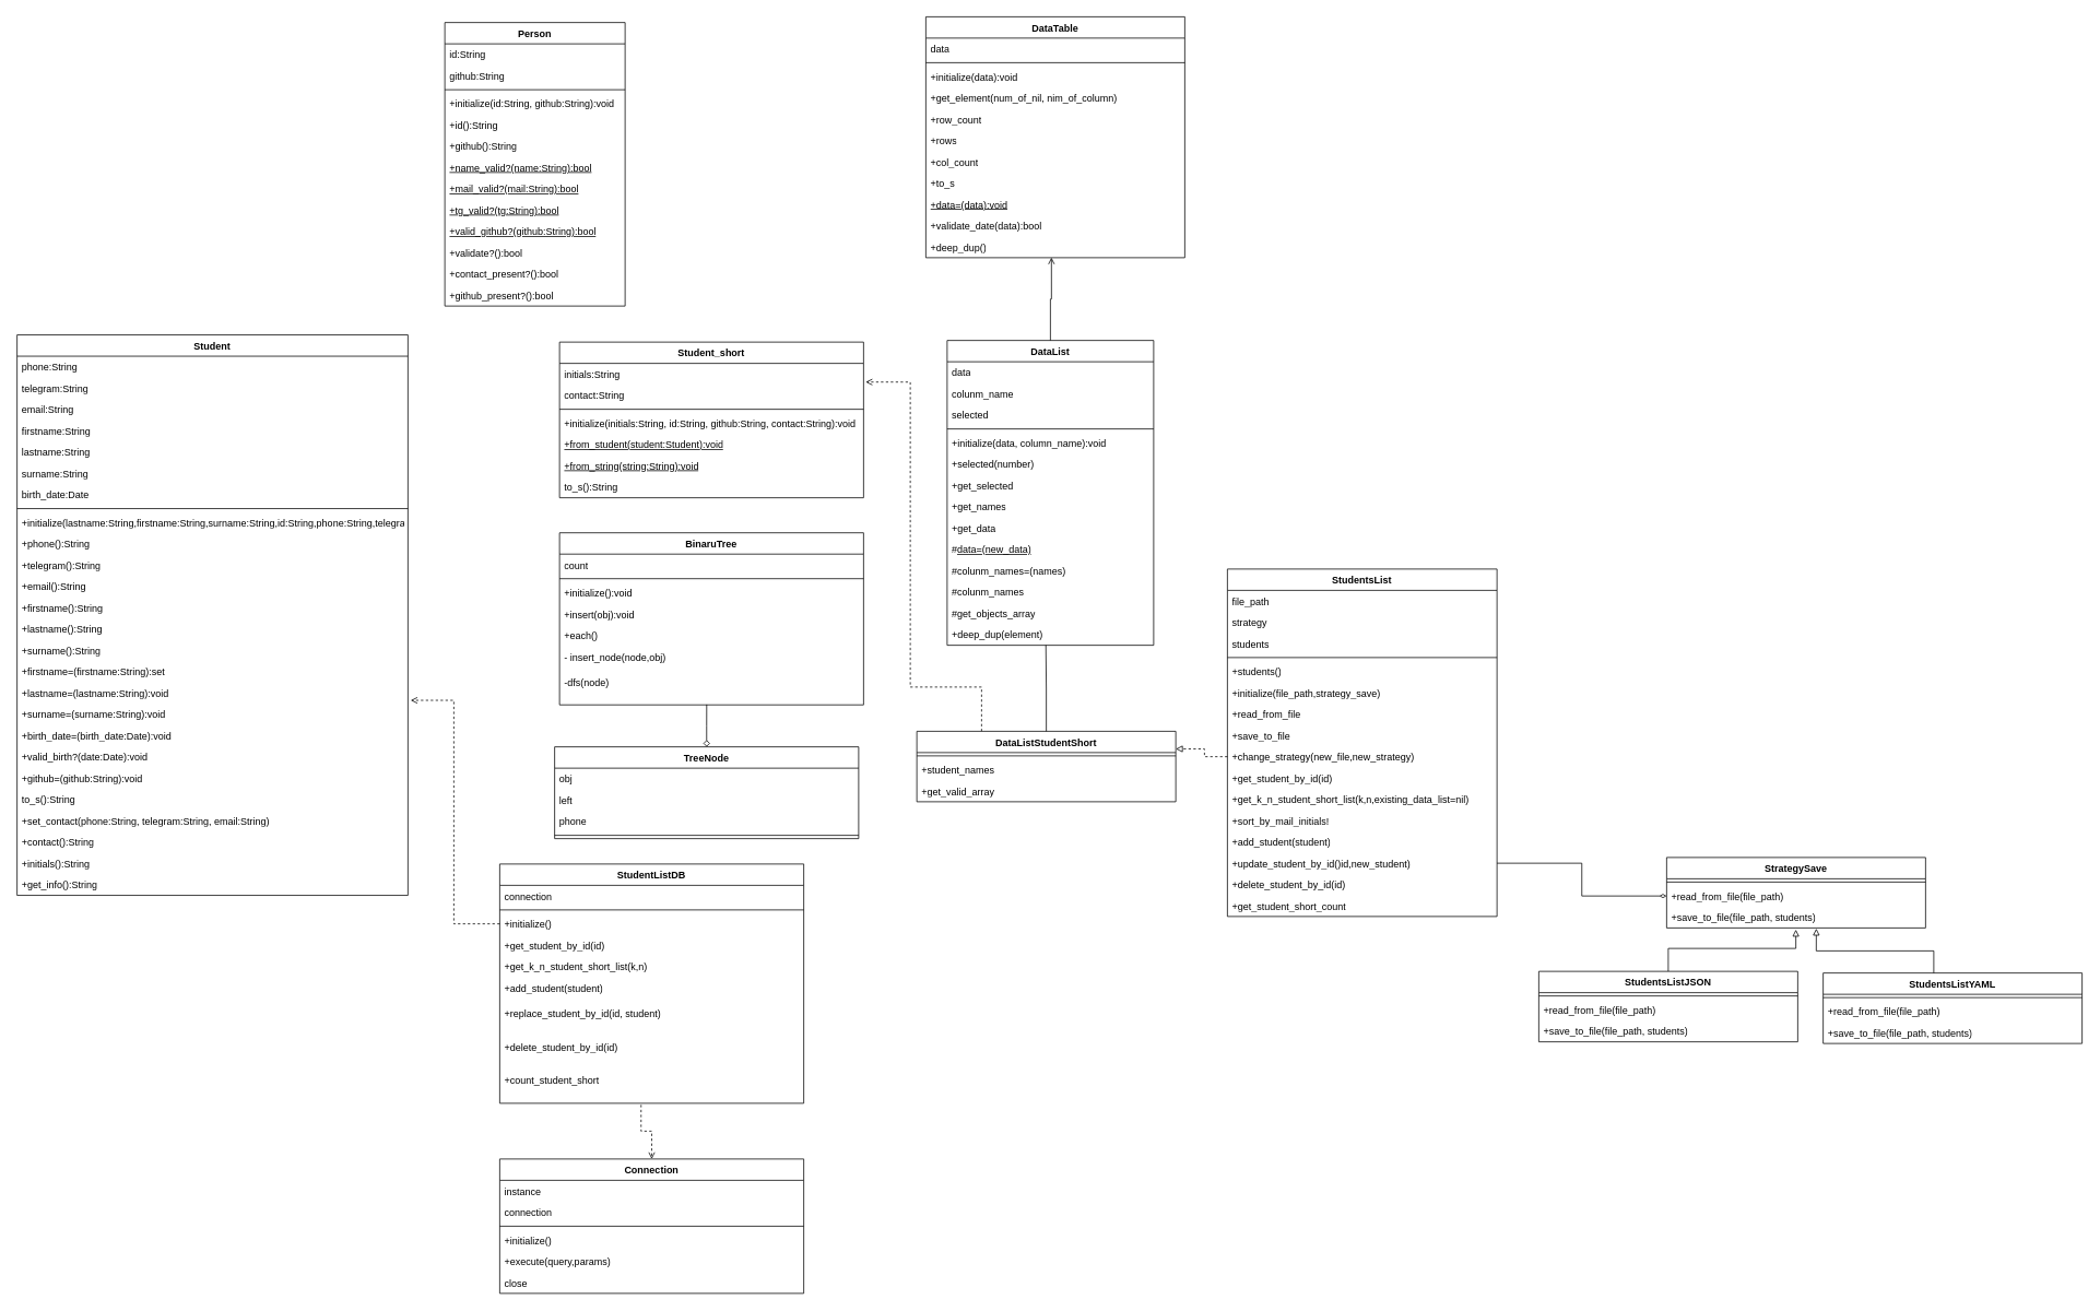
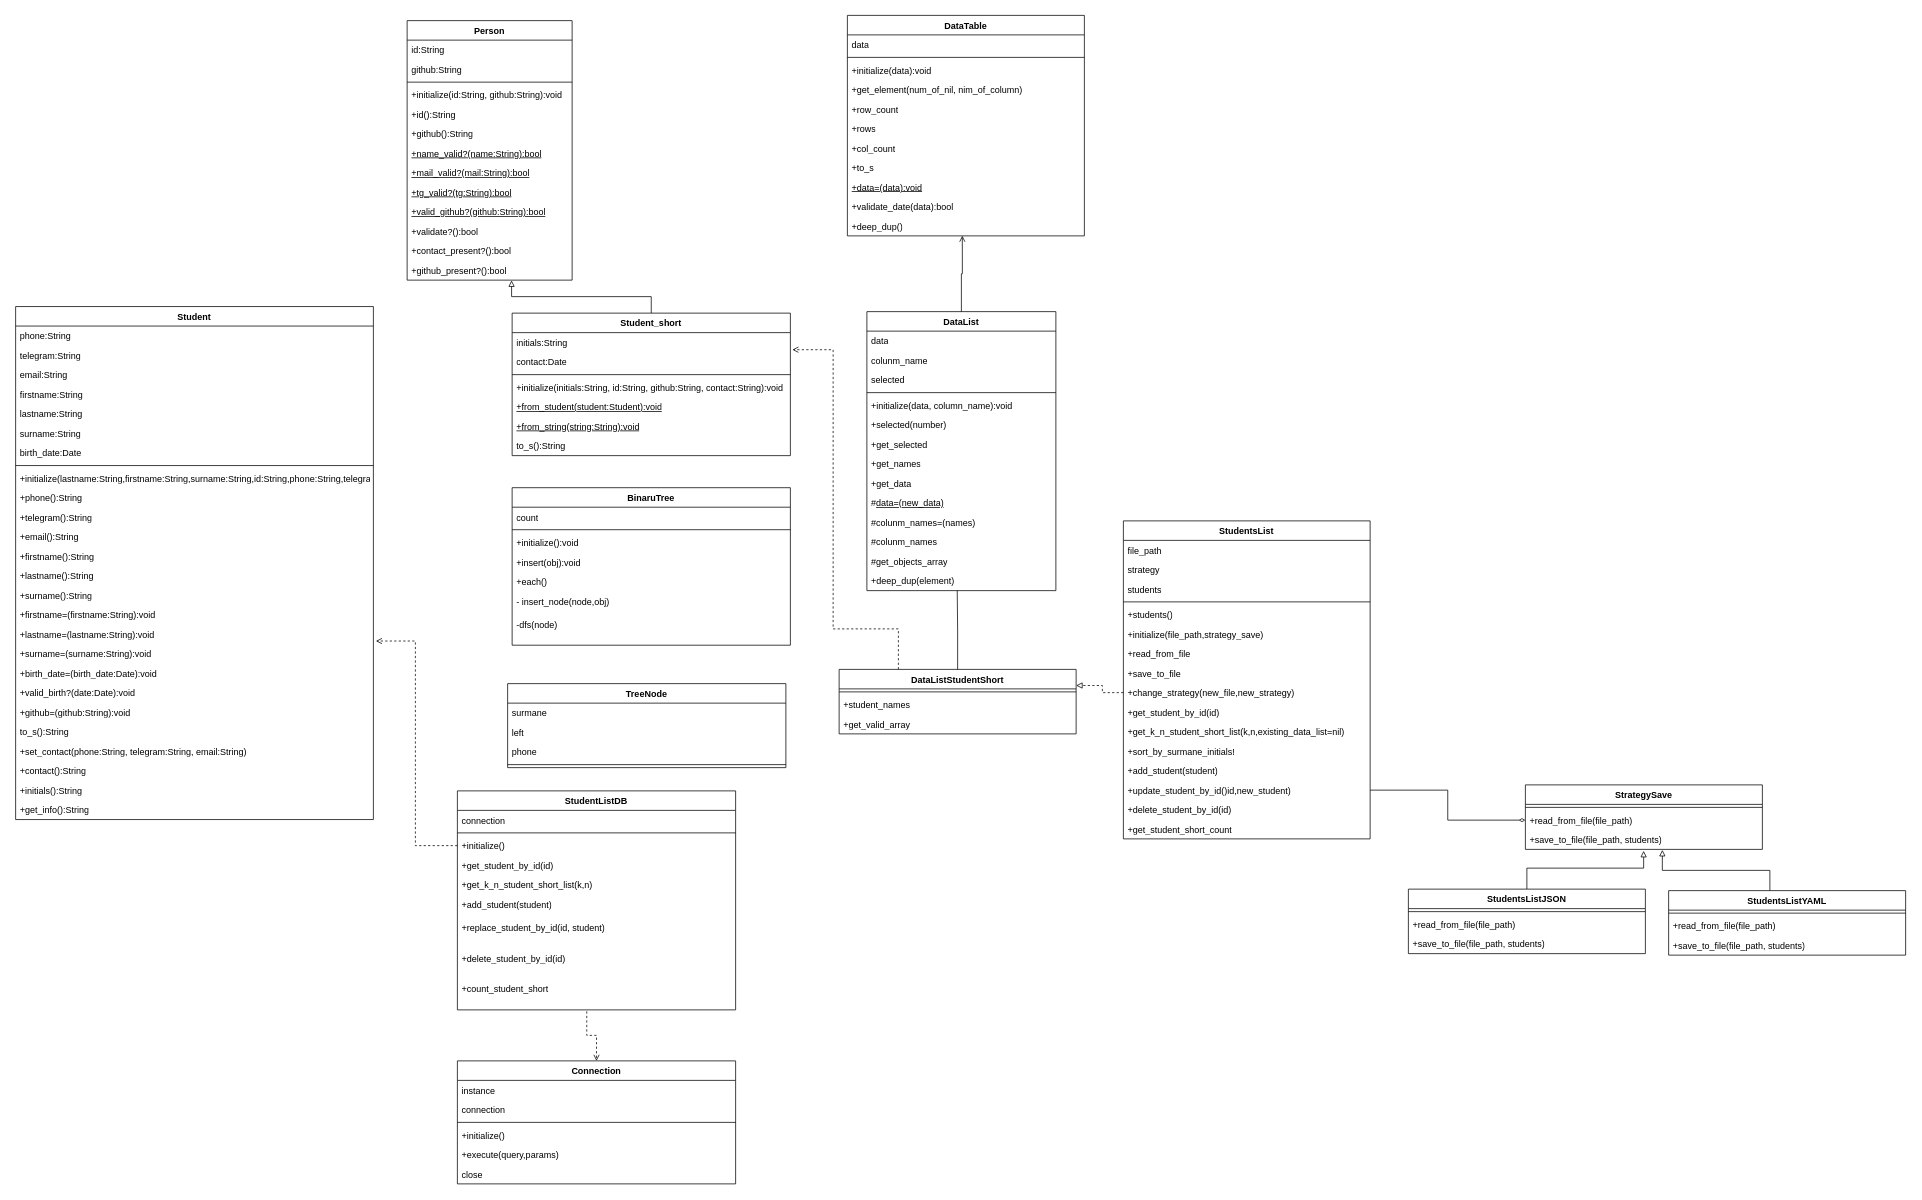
+ <mxCell id="43" style="edgeStyle=orthogonalEdgeStyle;rounded=0;orthogonalLoop=1;jettySize=auto;html=1;exitX=0.5;exitY=0;exitDx=0;exitDy=0;entryX=0.633;entryY=1.013;entryDx=0;entryDy=0;entryPerimeter=0;endArrow=block;endFill=0;" edge="1" parent="1" source="44" target="15"><mxGeometry relative="1" as="geometry"><mxPoint x="682.003" y="376.996" as="targetPoint" /></mxGeometry></mxCell>
- <mxCell id="46" value="contact:String" style="text;strokeColor=none;fillColor=none;align=left;verticalAlign=top;spacingLeft=4;spacingRight=4;overflow=hidden;rotatable=0;points=[[0,0.5],[1,0.5]];portConstraint=eastwest;whiteSpace=wrap;html=1;" vertex="1" parent="44"><mxGeometry y="52" width="371" height="26" as="geometry" /></mxCell>
+ <mxCell id="46" value="contact:Date" style="text;strokeColor=none;fillColor=none;align=left;verticalAlign=top;spacingLeft=4;spacingRight=4;overflow=hidden;rotatable=0;points=[[0,0.5],[1,0.5]];portConstraint=eastwest;whiteSpace=wrap;html=1;" vertex="1" parent="44"><mxGeometry y="52" width="371" height="26" as="geometry" /></mxCell>
- <mxCell id="32" value="+firstname=(firstname:String):set" style="text;strokeColor=none;fillColor=none;align=left;verticalAlign=top;spacingLeft=4;spacingRight=4;overflow=hidden;rotatable=0;points=[[0,0.5],[1,0.5]];portConstraint=eastwest;whiteSpace=wrap;html=1;" vertex="1" parent="16"><mxGeometry y="398" width="477" height="26" as="geometry" /></mxCell>
+ <mxCell id="32" value="+firstname=(firstname:String):void" style="text;strokeColor=none;fillColor=none;align=left;verticalAlign=top;spacingLeft=4;spacingRight=4;overflow=hidden;rotatable=0;points=[[0,0.5],[1,0.5]];portConstraint=eastwest;whiteSpace=wrap;html=1;" vertex="1" parent="16"><mxGeometry y="398" width="477" height="26" as="geometry" /></mxCell>
- <mxCell id="65" style="edgeStyle=orthogonalEdgeStyle;rounded=0;orthogonalLoop=1;jettySize=auto;html=1;entryX=0.484;entryY=0.991;entryDx=0;entryDy=0;entryPerimeter=0;startArrow=diamond;startFill=0;endArrow=none;endFill=0;" edge="1" parent="1" source="60" target="59"><mxGeometry relative="1" as="geometry" /></mxCell>
- <mxCell id="61" value="obj" style="text;strokeColor=none;fillColor=none;align=left;verticalAlign=top;spacingLeft=4;spacingRight=4;overflow=hidden;rotatable=0;points=[[0,0.5],[1,0.5]];portConstraint=eastwest;whiteSpace=wrap;html=1;" vertex="1" parent="60"><mxGeometry y="26" width="371" height="26" as="geometry" /></mxCell>
+ <mxCell id="61" value="surmane" style="text;strokeColor=none;fillColor=none;align=left;verticalAlign=top;spacingLeft=4;spacingRight=4;overflow=hidden;rotatable=0;points=[[0,0.5],[1,0.5]];portConstraint=eastwest;whiteSpace=wrap;html=1;" vertex="1" parent="60"><mxGeometry y="26" width="371" height="26" as="geometry" /></mxCell>
- <mxCell id="112" value="+sort_by_mail_initials!" style="text;strokeColor=none;fillColor=none;align=left;verticalAlign=top;spacingLeft=4;spacingRight=4;overflow=hidden;rotatable=0;points=[[0,0.5],[1,0.5]];portConstraint=eastwest;whiteSpace=wrap;html=1;" vertex="1" parent="100"><mxGeometry y="294" width="329" height="26" as="geometry" /></mxCell>
+ <mxCell id="112" value="+sort_by_surmane_initials!" style="text;strokeColor=none;fillColor=none;align=left;verticalAlign=top;spacingLeft=4;spacingRight=4;overflow=hidden;rotatable=0;points=[[0,0.5],[1,0.5]];portConstraint=eastwest;whiteSpace=wrap;html=1;" vertex="1" parent="100"><mxGeometry y="294" width="329" height="26" as="geometry" /></mxCell>
